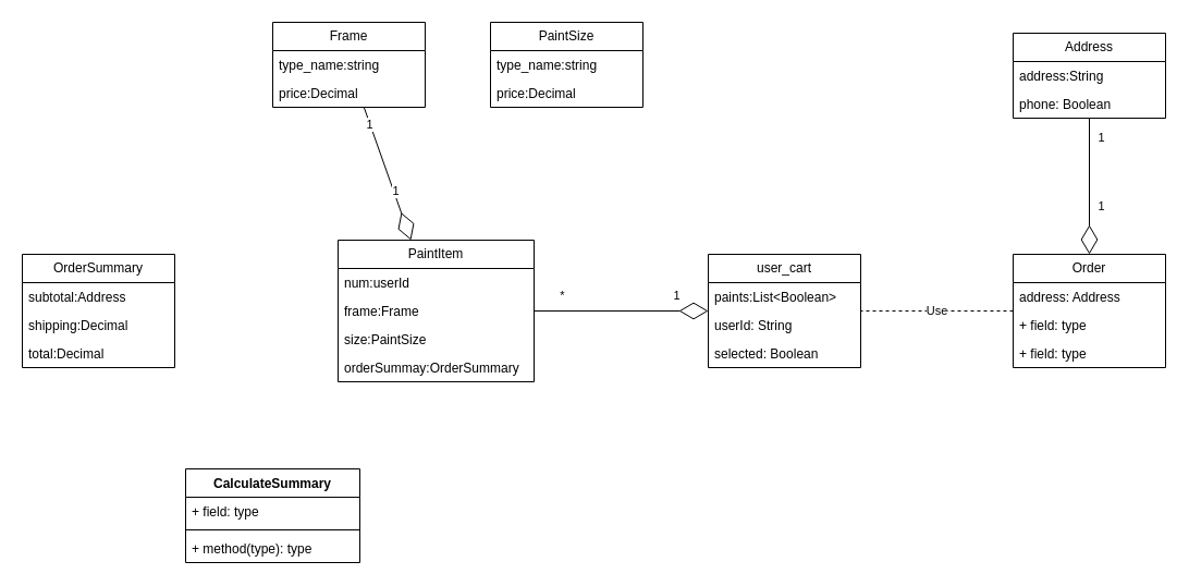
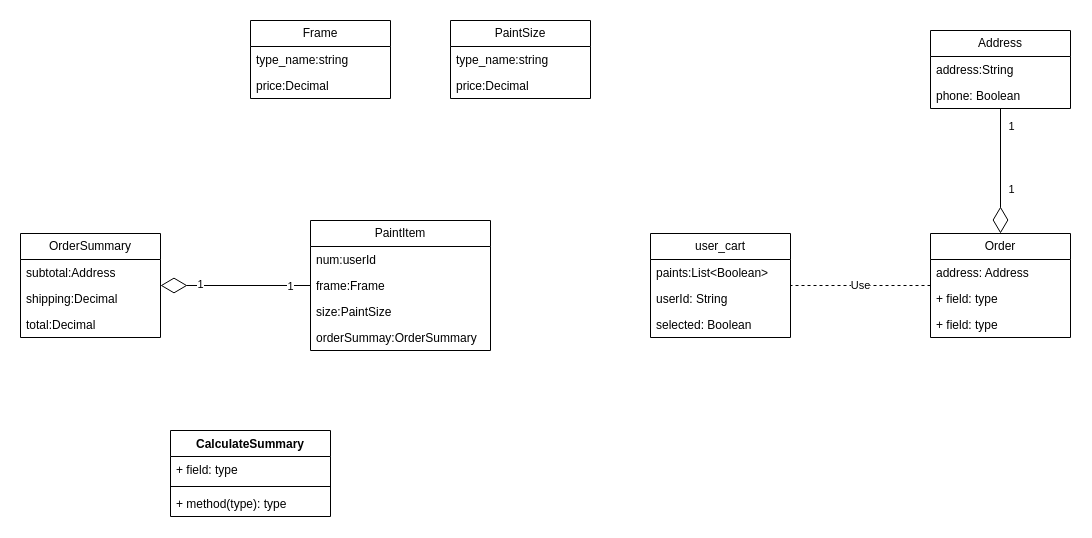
- <mxCell id="17" value="" style="endArrow=diamondThin;endFill=0;endSize=24;html=1;rounded=0;" edge="1" parent="1" source="2" target="8"><mxGeometry width="160" relative="1" as="geometry"><mxPoint x="400" y="430" as="sourcePoint" /><mxPoint x="560" y="430" as="targetPoint" /></mxGeometry></mxCell>
- <mxCell id="18" value="1" style="edgeLabel;html=1;align=center;verticalAlign=middle;resizable=0;points=[];" vertex="1" connectable="0" parent="17"><mxGeometry x="-0.76" y="-1" relative="1" as="geometry"><mxPoint as="offset" /></mxGeometry></mxCell>
- <mxCell id="19" value="1" style="edgeLabel;html=1;align=center;verticalAlign=middle;resizable=0;points=[];" vertex="1" connectable="0" parent="17"><mxGeometry x="0.267" y="1" relative="1" as="geometry"><mxPoint as="offset" /></mxGeometry></mxCell>
+ <mxCell id="31" value="" style="endArrow=diamondThin;endFill=0;endSize=24;html=1;rounded=0;" edge="1" parent="1" source="8" target="27"><mxGeometry width="160" relative="1" as="geometry"><mxPoint x="240" y="430" as="sourcePoint" /><mxPoint x="400" y="430" as="targetPoint" /></mxGeometry></mxCell>
+ <mxCell id="32" value="1" style="edgeLabel;html=1;align=center;verticalAlign=middle;resizable=0;points=[];" vertex="1" connectable="0" parent="31"><mxGeometry x="0.48" y="-2" relative="1" as="geometry"><mxPoint as="offset" /></mxGeometry></mxCell>
+ <mxCell id="33" value="1" style="edgeLabel;html=1;align=center;verticalAlign=middle;resizable=0;points=[];" vertex="1" connectable="0" parent="31"><mxGeometry x="-0.72" relative="1" as="geometry"><mxPoint as="offset" /></mxGeometry></mxCell>
- <mxCell id="20" value="" style="endArrow=diamondThin;endFill=0;endSize=24;html=1;rounded=0;" edge="1" parent="1" source="8" target="13"><mxGeometry width="160" relative="1" as="geometry"><mxPoint x="690" y="410" as="sourcePoint" /><mxPoint x="850" y="410" as="targetPoint" /></mxGeometry></mxCell>
- <mxCell id="21" value="*" style="edgeLabel;html=1;align=center;verticalAlign=middle;resizable=0;points=[];" vertex="1" connectable="0" parent="20"><mxGeometry x="-0.688" y="-2" relative="1" as="geometry"><mxPoint y="-17" as="offset" /></mxGeometry></mxCell>
- <mxCell id="22" value="1" style="edgeLabel;html=1;align=center;verticalAlign=middle;resizable=0;points=[];" vertex="1" connectable="0" parent="20"><mxGeometry x="0.562" y="-4" relative="1" as="geometry"><mxPoint x="5" y="-19" as="offset" /></mxGeometry></mxCell>
